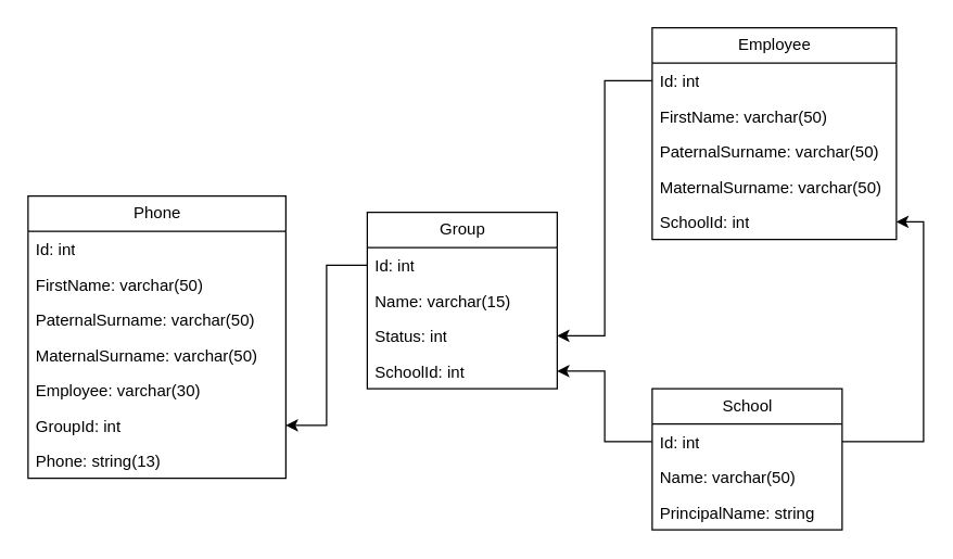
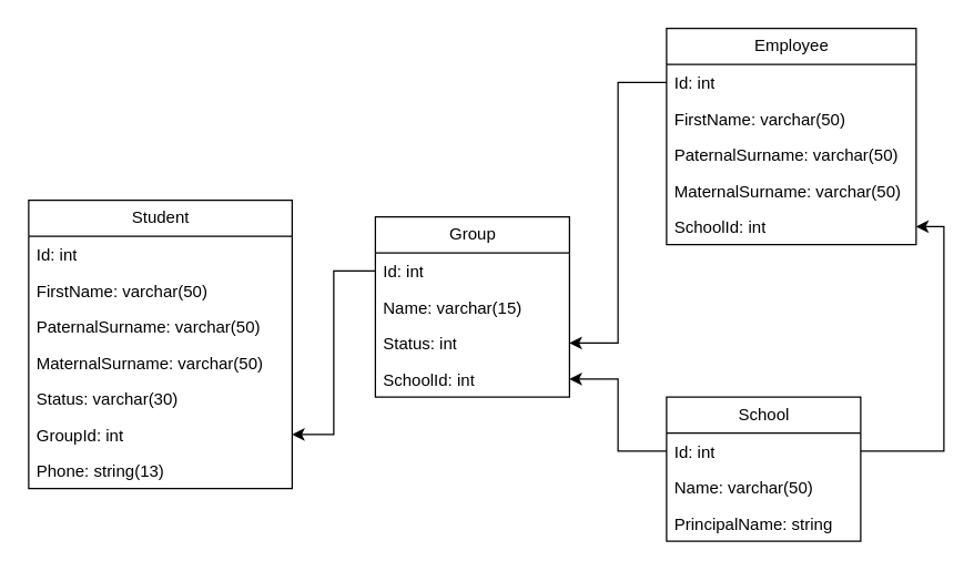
- <mxCell id="12" value="Phone" style="swimlane;fontStyle=0;childLayout=stackLayout;horizontal=1;startSize=26;fillColor=none;horizontalStack=0;resizeParent=1;resizeParentMax=0;resizeLast=0;collapsible=1;marginBottom=0;html=1;" parent="1" vertex="1"><mxGeometry x="20" y="144" width="190" height="208" as="geometry" /></mxCell>
+ <mxCell id="12" value="Student" style="swimlane;fontStyle=0;childLayout=stackLayout;horizontal=1;startSize=26;fillColor=none;horizontalStack=0;resizeParent=1;resizeParentMax=0;resizeLast=0;collapsible=1;marginBottom=0;html=1;" parent="1" vertex="1"><mxGeometry x="20" y="144" width="190" height="208" as="geometry" /></mxCell>
- <mxCell id="17" value="Employee: varchar(30)" style="text;strokeColor=none;fillColor=none;align=left;verticalAlign=top;spacingLeft=4;spacingRight=4;overflow=hidden;rotatable=0;points=[[0,0.5],[1,0.5]];portConstraint=eastwest;whiteSpace=wrap;html=1;" parent="12" vertex="1"><mxGeometry y="130" width="190" height="26" as="geometry" /></mxCell>
+ <mxCell id="17" value="Status: varchar(30)" style="text;strokeColor=none;fillColor=none;align=left;verticalAlign=top;spacingLeft=4;spacingRight=4;overflow=hidden;rotatable=0;points=[[0,0.5],[1,0.5]];portConstraint=eastwest;whiteSpace=wrap;html=1;" parent="12" vertex="1"><mxGeometry y="130" width="190" height="26" as="geometry" /></mxCell>
